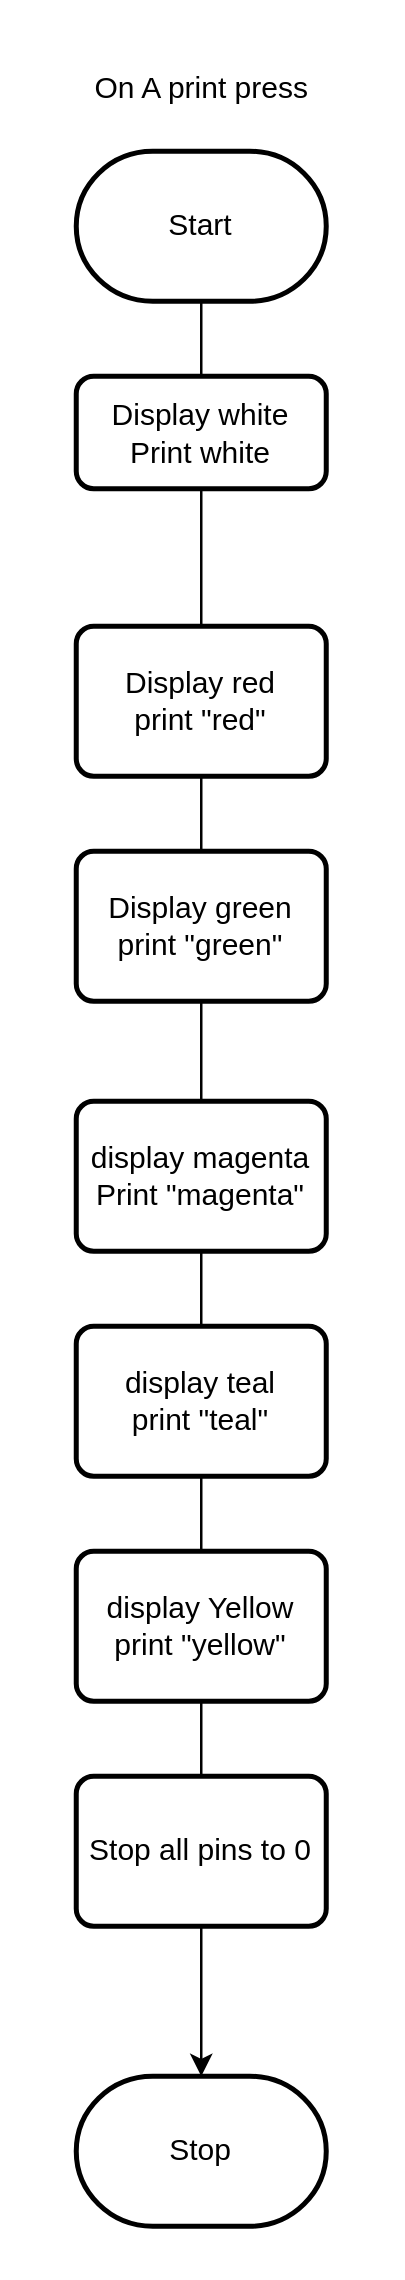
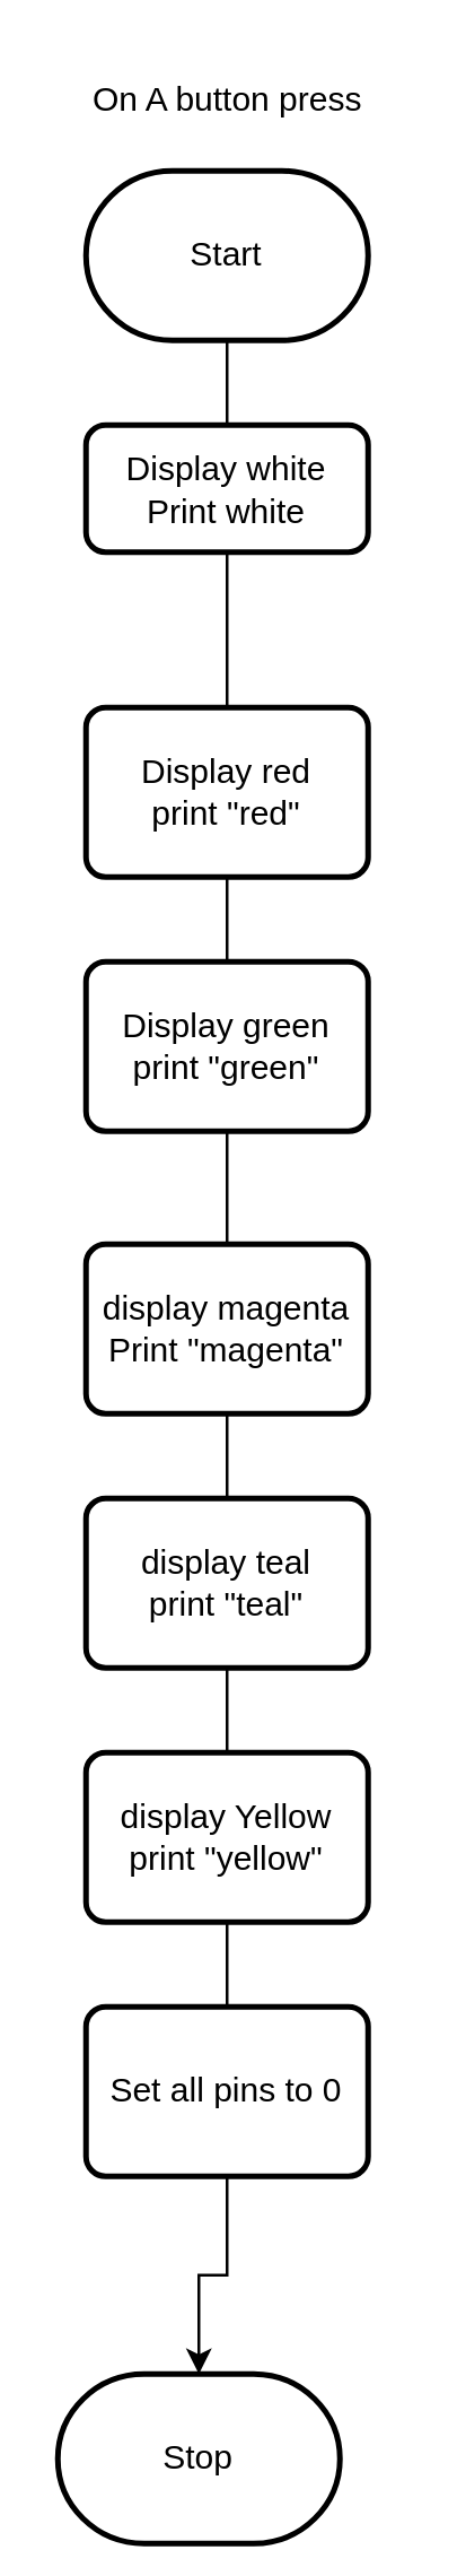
- <mxCell id="12" value="On A print press" style="text;html=1;align=center;verticalAlign=middle;resizable=0;points=[];autosize=1;strokeColor=none;fillColor=none;" vertex="1" parent="1"><mxGeometry x="20" y="20" width="120" height="30" as="geometry" /></mxCell>
+ <mxCell id="12" value="On A button press" style="text;html=1;align=center;verticalAlign=middle;resizable=0;points=[];autosize=1;strokeColor=none;fillColor=none;" vertex="1" parent="1"><mxGeometry x="20" y="20" width="120" height="30" as="geometry" /></mxCell>
- <mxCell id="11" value="Stop all pins to 0" style="rounded=1;whiteSpace=wrap;html=1;absoluteArcSize=1;arcSize=14;strokeWidth=2;" vertex="1" parent="1"><mxGeometry x="30" y="710" width="100" height="60" as="geometry" /></mxCell>
+ <mxCell id="11" value="Set all pins to 0" style="rounded=1;whiteSpace=wrap;html=1;absoluteArcSize=1;arcSize=14;strokeWidth=2;" vertex="1" parent="1"><mxGeometry x="30" y="710" width="100" height="60" as="geometry" /></mxCell>
- <mxCell id="4" value="Stop" style="strokeWidth=2;html=1;shape=mxgraph.flowchart.terminator;whiteSpace=wrap;" parent="1" vertex="1"><mxGeometry x="30" y="830" width="100" height="60" as="geometry" /></mxCell>
+ <mxCell id="4" value="Stop" style="strokeWidth=2;html=1;shape=mxgraph.flowchart.terminator;whiteSpace=wrap;" parent="1" vertex="1"><mxGeometry x="20" y="840" width="100" height="60" as="geometry" /></mxCell>
